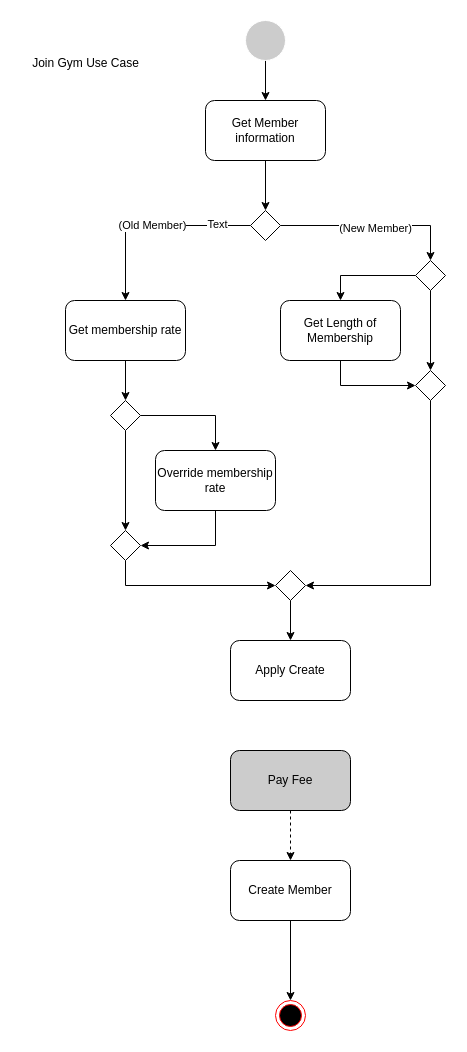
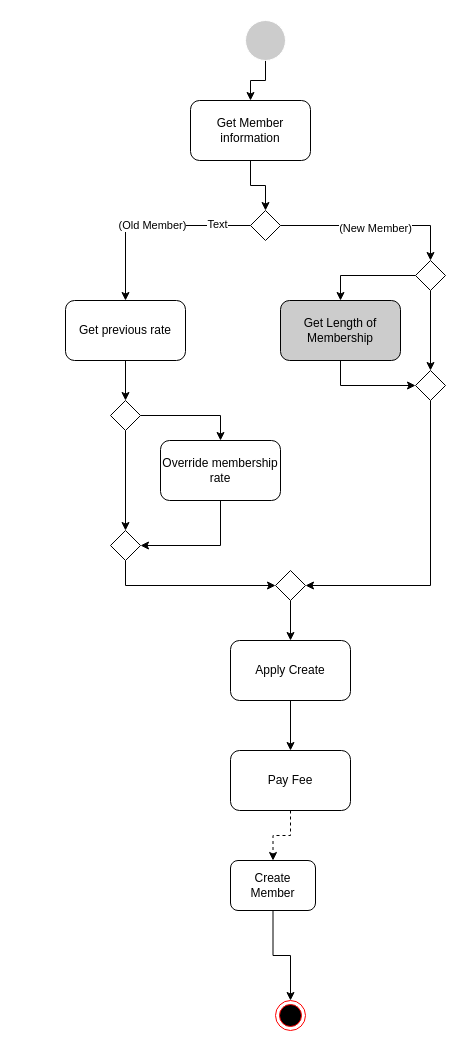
- <mxCell id="37" value="Join Gym Use Case" style="text;html=1;align=center;verticalAlign=middle;resizable=0;points=[];autosize=1;strokeColor=none;fillColor=none;" vertex="1" parent="1"><mxGeometry x="20" y="48" width="130" height="30" as="geometry" /></mxCell>
- <mxCell id="5" value="Get Member information" style="rounded=1;whiteSpace=wrap;html=1;" parent="1" vertex="1"><mxGeometry x="205" y="100" width="120" height="60" as="geometry" /></mxCell>
+ <mxCell id="5" value="Get Member information" style="rounded=1;whiteSpace=wrap;html=1;" parent="1" vertex="1"><mxGeometry x="190" y="100" width="120" height="60" as="geometry" /></mxCell>
- <mxCell id="23" value="Get membership rate" style="rounded=1;whiteSpace=wrap;html=1;" vertex="1" parent="1"><mxGeometry x="65" y="300" width="120" height="60" as="geometry" /></mxCell>
+ <mxCell id="23" value="Get previous rate" style="rounded=1;whiteSpace=wrap;html=1;" vertex="1" parent="1"><mxGeometry x="65" y="300" width="120" height="60" as="geometry" /></mxCell>
- <mxCell id="21" value="Get Length of Membership" style="rounded=1;whiteSpace=wrap;html=1;" vertex="1" parent="1"><mxGeometry x="280" y="300" width="120" height="60" as="geometry" /></mxCell>
+ <mxCell id="21" value="Get Length of Membership" style="rounded=1;whiteSpace=wrap;html=1;fillColor=#cccccc;" vertex="1" parent="1"><mxGeometry x="280" y="300" width="120" height="60" as="geometry" /></mxCell>
- <mxCell id="25" value="Override membership rate" style="rounded=1;whiteSpace=wrap;html=1;" vertex="1" parent="1"><mxGeometry x="155" y="450" width="120" height="60" as="geometry" /></mxCell>
+ <mxCell id="25" value="Override membership rate" style="rounded=1;whiteSpace=wrap;html=1;" vertex="1" parent="1"><mxGeometry x="160" y="440" width="120" height="60" as="geometry" /></mxCell>
+ <mxCell id="28" value="" style="edgeStyle=orthogonalEdgeStyle;rounded=0;orthogonalLoop=1;jettySize=auto;html=1;" edge="1" parent="1" source="29" target="31"><mxGeometry relative="1" as="geometry" /></mxCell>
- <mxCell id="31" value="Pay Fee" style="rounded=1;whiteSpace=wrap;html=1;fillColor=#cccccc;" vertex="1" parent="1"><mxGeometry x="230" y="750" width="120" height="60" as="geometry" /></mxCell>
+ <mxCell id="31" value="Pay Fee" style="rounded=1;whiteSpace=wrap;html=1;" vertex="1" parent="1"><mxGeometry x="230" y="750" width="120" height="60" as="geometry" /></mxCell>
- <mxCell id="33" value="Create Member" style="whiteSpace=wrap;html=1;rounded=1;" vertex="1" parent="1"><mxGeometry x="230" y="860" width="120" height="60" as="geometry" /></mxCell>
+ <mxCell id="33" value="Create Member" style="whiteSpace=wrap;html=1;rounded=1;" vertex="1" parent="1"><mxGeometry x="230" y="860" width="85" height="50" as="geometry" /></mxCell>
